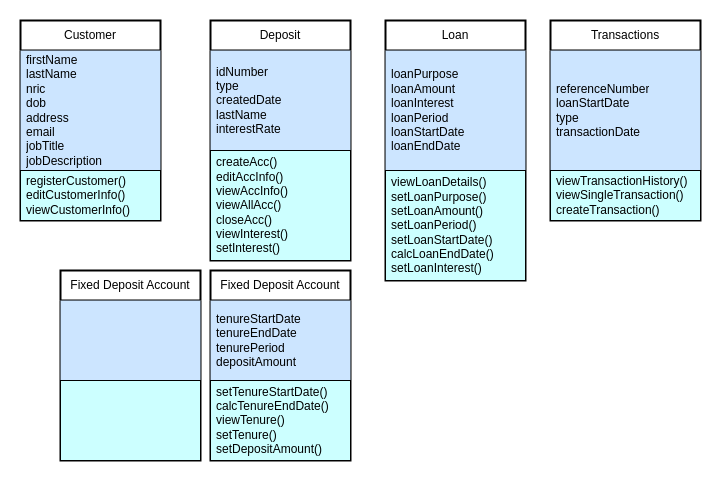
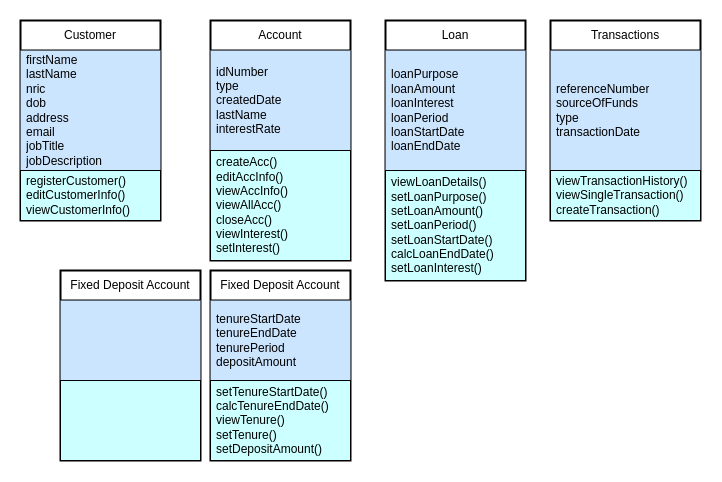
- <mxCell id="5" value="Deposit" style="swimlane;fontStyle=0;childLayout=stackLayout;horizontal=1;startSize=30;horizontalStack=0;resizeParent=1;resizeParentMax=0;resizeLast=0;collapsible=1;marginBottom=0;whiteSpace=wrap;html=1;strokeColor=#000000;strokeWidth=2;" parent="1" vertex="1"><mxGeometry x="210" y="20" width="140" height="240" as="geometry" /></mxCell>
+ <mxCell id="5" value="Account" style="swimlane;fontStyle=0;childLayout=stackLayout;horizontal=1;startSize=30;horizontalStack=0;resizeParent=1;resizeParentMax=0;resizeLast=0;collapsible=1;marginBottom=0;whiteSpace=wrap;html=1;strokeColor=#000000;strokeWidth=2;" parent="1" vertex="1"><mxGeometry x="210" y="20" width="140" height="240" as="geometry" /></mxCell>
- <mxCell id="12" value="referenceNumber&lt;br&gt;loanStartDate&lt;br&gt;type&lt;br&gt;transactionDate&lt;br&gt;" style="text;strokeColor=#000000;fillColor=#CCE5FF;align=left;verticalAlign=middle;spacingLeft=4;spacingRight=4;overflow=hidden;points=[[0,0.5],[1,0.5]];portConstraint=eastwest;rotatable=0;whiteSpace=wrap;html=1;strokeWidth=0;rounded=0;shadow=0;" parent="11" vertex="1"><mxGeometry y="30" width="150" height="120" as="geometry" /></mxCell>
+ <mxCell id="12" value="referenceNumber&lt;br&gt;sourceOfFunds&lt;br&gt;type&lt;br&gt;transactionDate&lt;br&gt;" style="text;strokeColor=#000000;fillColor=#CCE5FF;align=left;verticalAlign=middle;spacingLeft=4;spacingRight=4;overflow=hidden;points=[[0,0.5],[1,0.5]];portConstraint=eastwest;rotatable=0;whiteSpace=wrap;html=1;strokeWidth=0;rounded=0;shadow=0;" parent="11" vertex="1"><mxGeometry y="30" width="150" height="120" as="geometry" /></mxCell>
